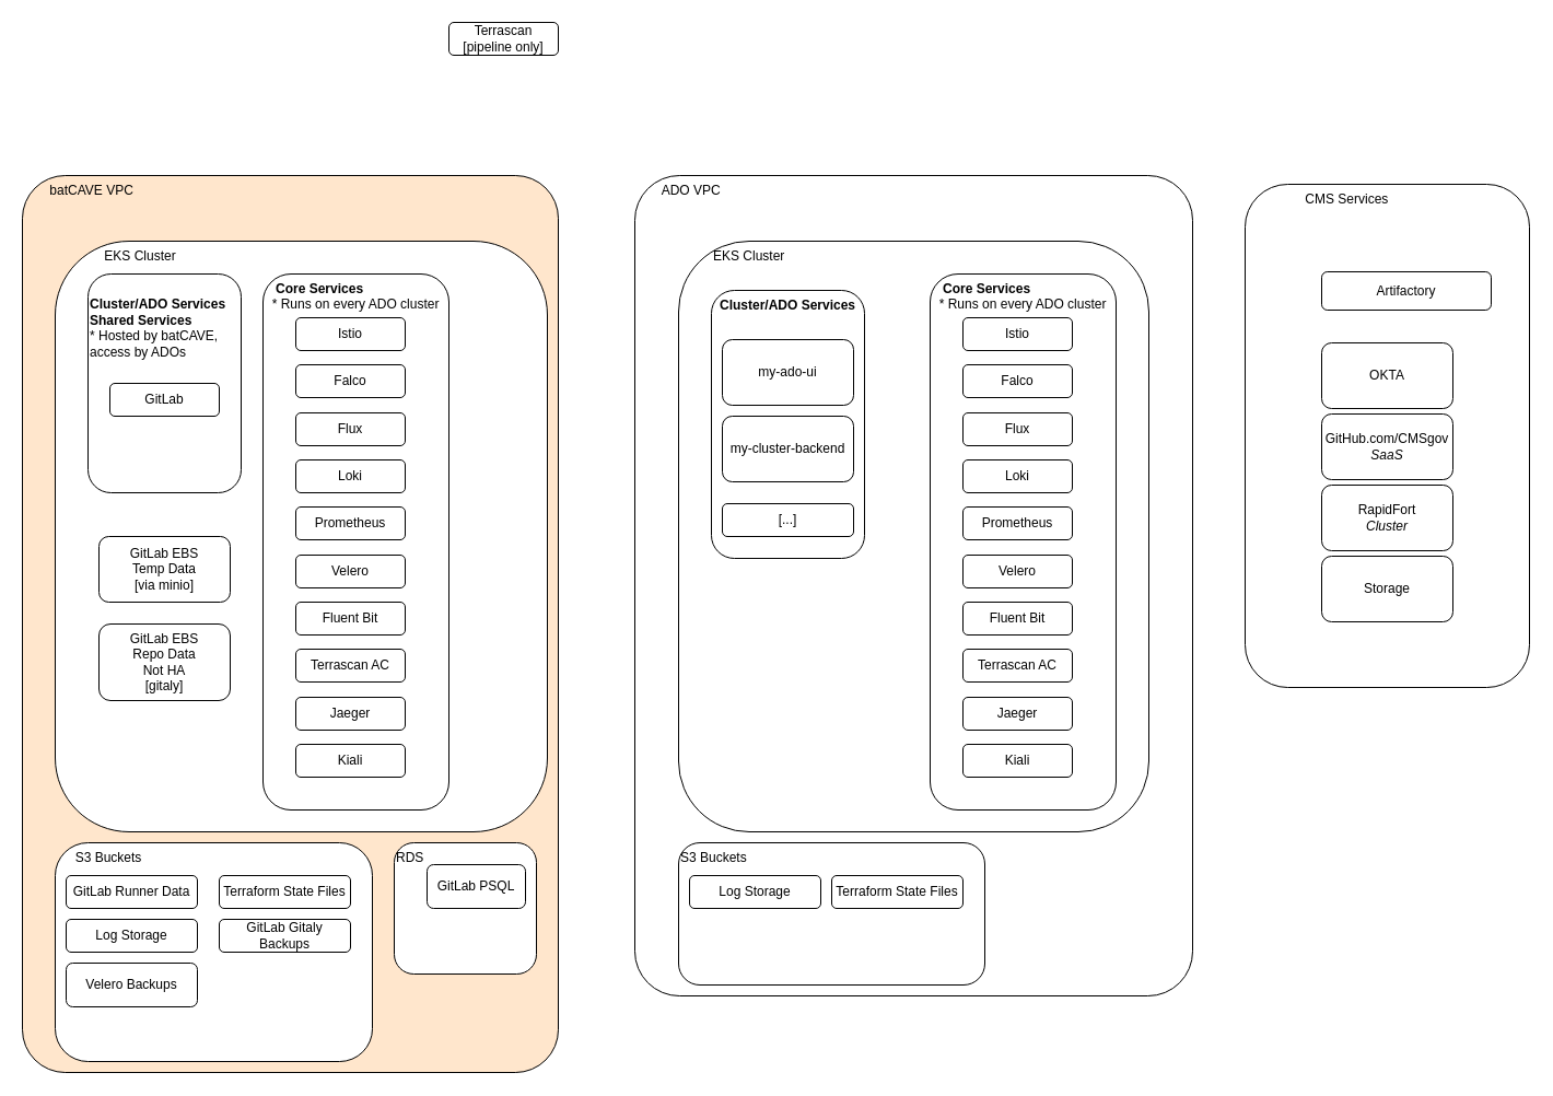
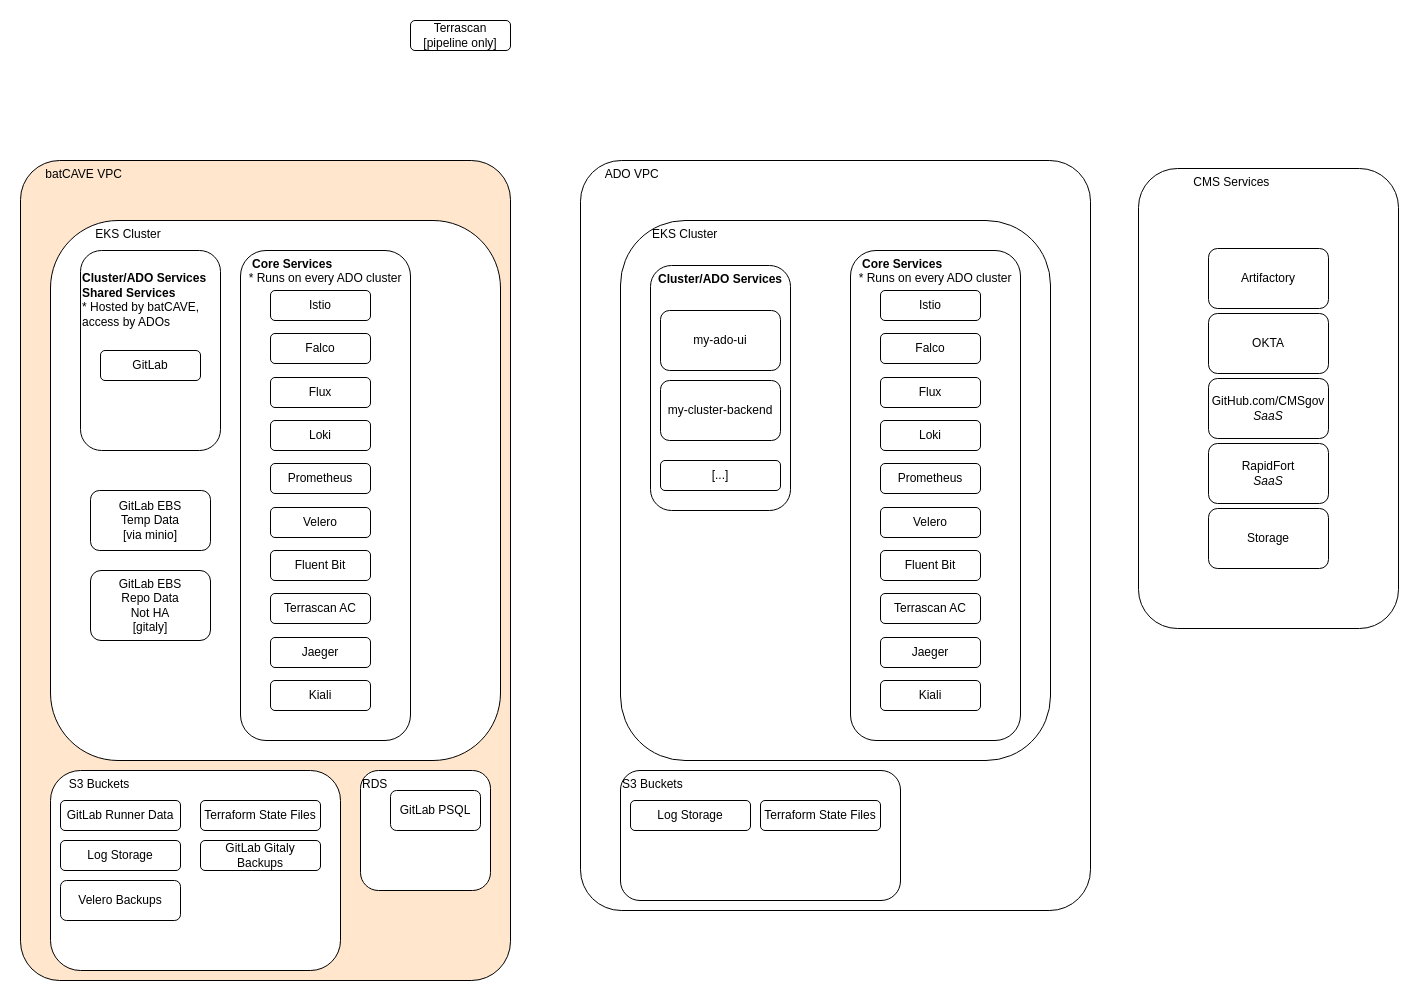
- <mxCell id="55" value="Artifactory&lt;br&gt;" style="rounded=1;whiteSpace=wrap;html=1;flipV=0;" vertex="1" parent="53"><mxGeometry x="70" y="80" width="155" height="35" as="geometry" /></mxCell>
+ <mxCell id="55" value="Artifactory&lt;br&gt;" style="rounded=1;whiteSpace=wrap;html=1;flipV=0;" vertex="1" parent="53"><mxGeometry x="70" y="80" width="120" height="60" as="geometry" /></mxCell>
- <mxCell id="58" value="RapidFort&lt;br&gt;&lt;i&gt;Cluster&lt;/i&gt;" style="rounded=1;whiteSpace=wrap;html=1;flipV=0;" vertex="1" parent="53"><mxGeometry x="70" y="275" width="120" height="60" as="geometry" /></mxCell>
+ <mxCell id="58" value="RapidFort&lt;br&gt;&lt;i&gt;SaaS&lt;/i&gt;" style="rounded=1;whiteSpace=wrap;html=1;flipV=0;" vertex="1" parent="53"><mxGeometry x="70" y="275" width="120" height="60" as="geometry" /></mxCell>
